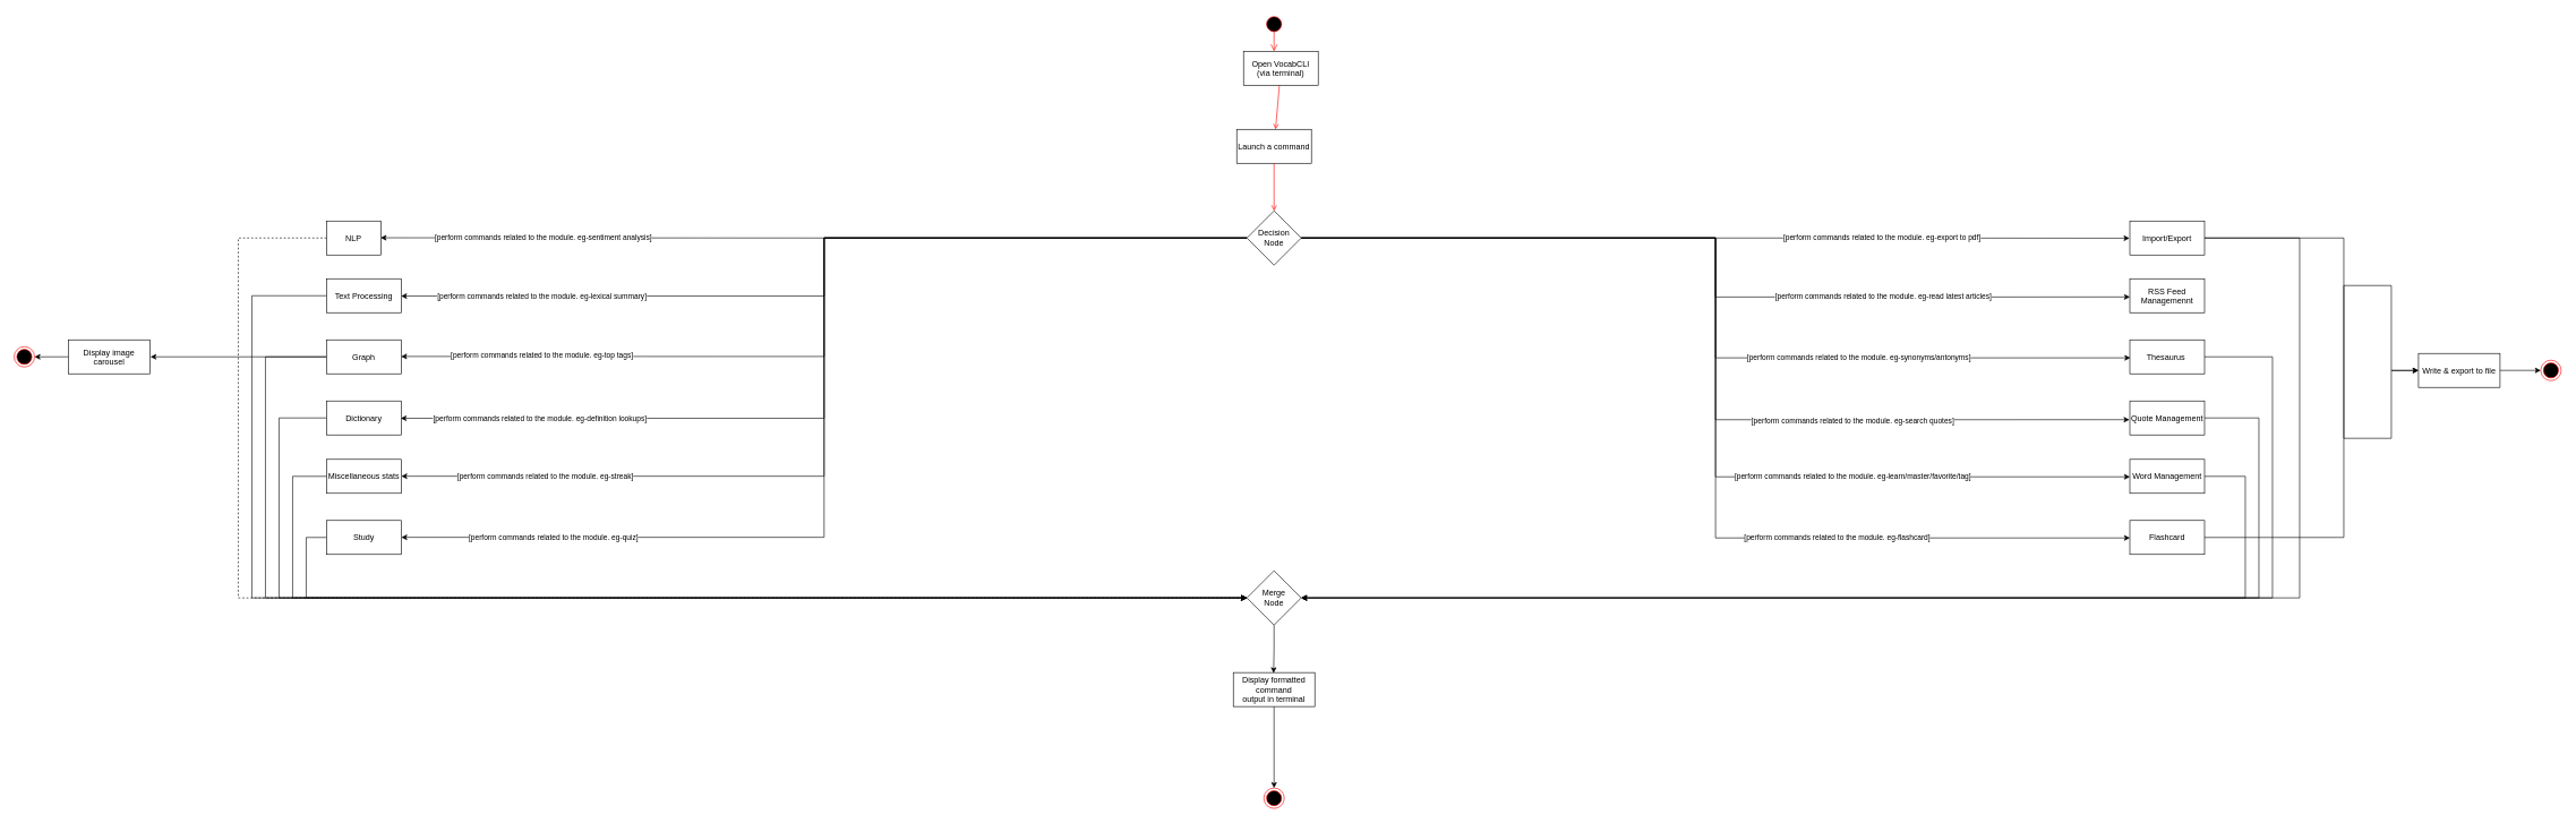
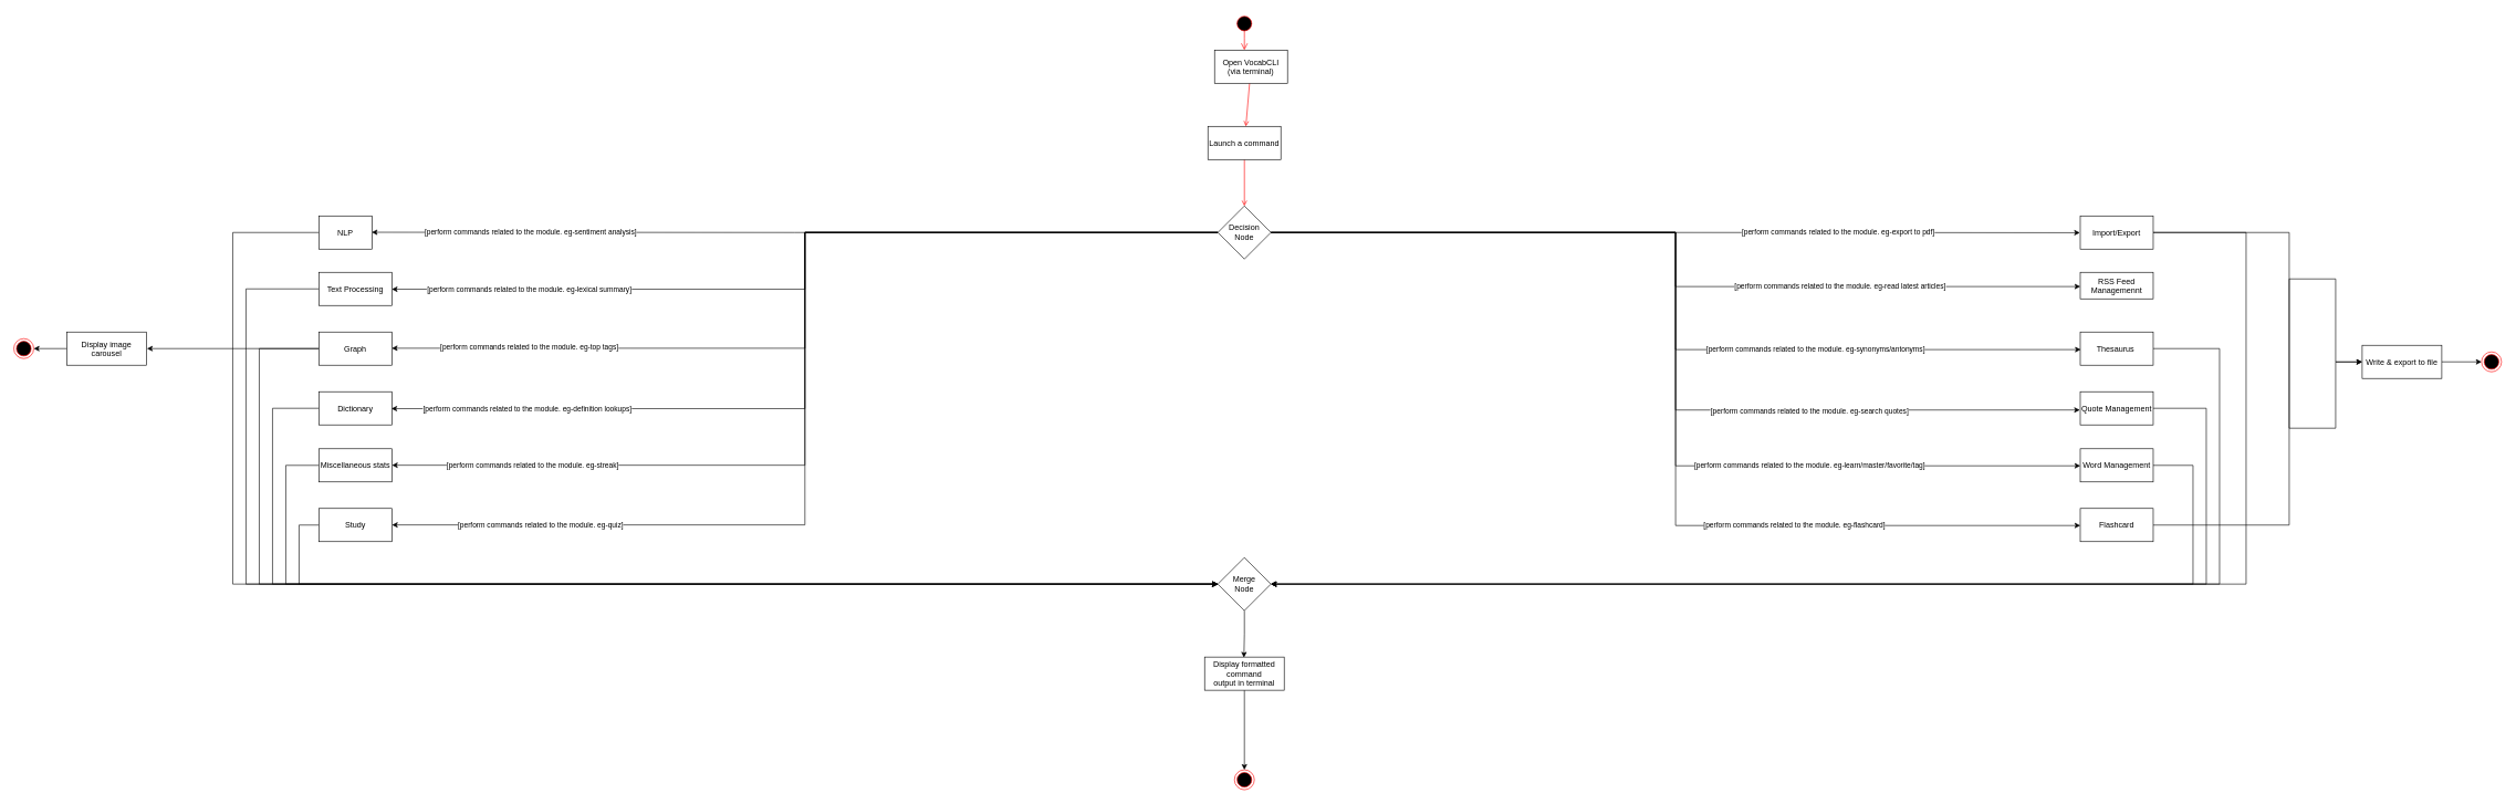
- <mxCell id="39" value="RSS Feed &#10;Managemennt" style="" vertex="1" parent="1"><mxGeometry x="3135" y="410" width="110" height="50" as="geometry" /></mxCell>
+ <mxCell id="39" value="RSS Feed &#10;Managemennt" style="" vertex="1" parent="1"><mxGeometry x="3135" y="410" width="110" height="40" as="geometry" /></mxCell>
- <mxCell id="26" style="edgeStyle=orthogonalEdgeStyle;rounded=0;orthogonalLoop=1;jettySize=auto;html=1;entryX=0;entryY=0.5;entryDx=0;entryDy=0;dashed=1;" edge="1" parent="1" source="27" target="52"><mxGeometry relative="1" as="geometry"><mxPoint x="935" y="980" as="targetPoint" /><Array as="points"><mxPoint x="350" y="350" /><mxPoint x="350" y="880" /></Array></mxGeometry></mxCell>
+ <mxCell id="26" style="edgeStyle=orthogonalEdgeStyle;rounded=0;orthogonalLoop=1;jettySize=auto;html=1;entryX=0;entryY=0.5;entryDx=0;entryDy=0;" edge="1" parent="1" source="27" target="52"><mxGeometry relative="1" as="geometry"><mxPoint x="935" y="980" as="targetPoint" /><Array as="points"><mxPoint x="350" y="350" /><mxPoint x="350" y="880" /></Array></mxGeometry></mxCell>
